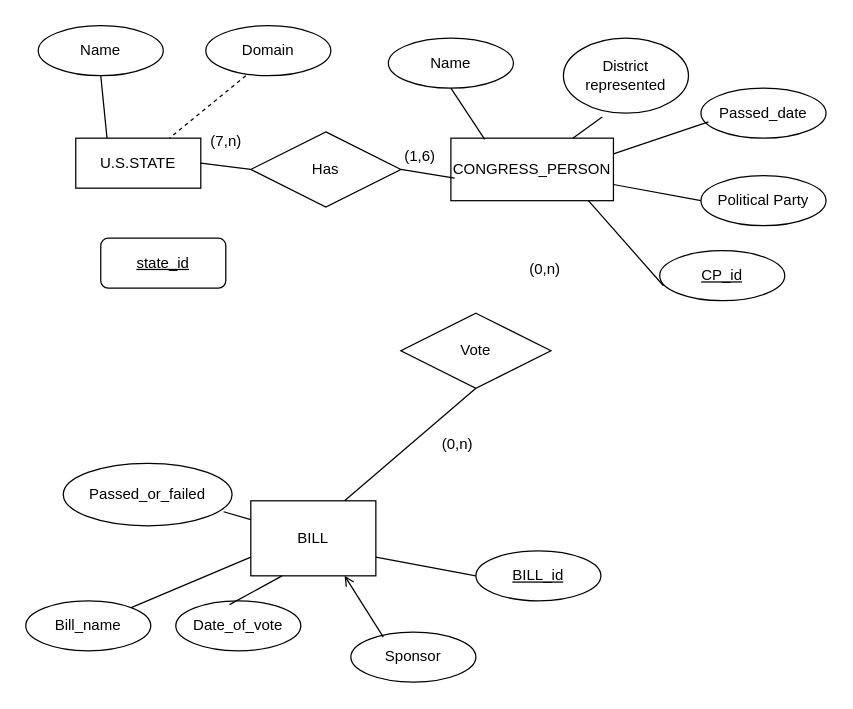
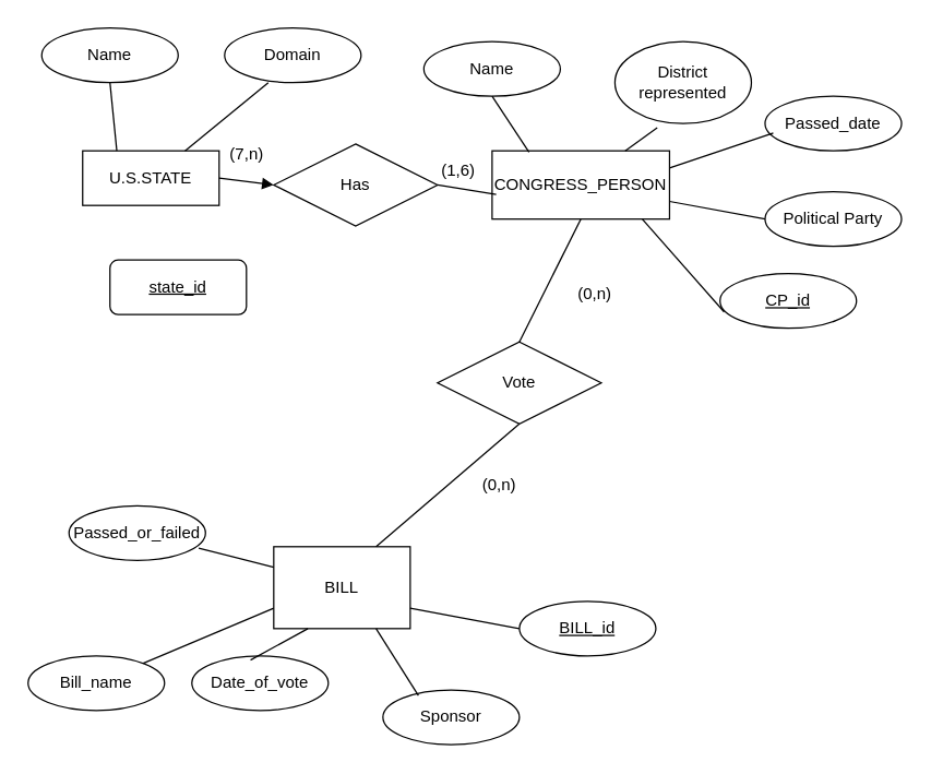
- <mxCell id="7" value="" style="endArrow=none;html=1;rounded=0;exitX=0.32;exitY=1;exitDx=0;exitDy=0;exitPerimeter=0;entryX=0.75;entryY=0;entryDx=0;entryDy=0;dashed=1;" edge="1" parent="1" source="5" target="2"><mxGeometry relative="1" as="geometry"><mxPoint x="210" y="330" as="sourcePoint" /><mxPoint x="370" y="330" as="targetPoint" /></mxGeometry></mxCell>
+ <mxCell id="7" value="" style="endArrow=none;html=1;rounded=0;exitX=0.32;exitY=1;exitDx=0;exitDy=0;exitPerimeter=0;entryX=0.75;entryY=0;entryDx=0;entryDy=0;" edge="1" parent="1" source="5" target="2"><mxGeometry relative="1" as="geometry"><mxPoint x="210" y="330" as="sourcePoint" /><mxPoint x="370" y="330" as="targetPoint" /></mxGeometry></mxCell>
- <mxCell id="26" value="" style="endArrow=none;html=1;rounded=0;exitX=1;exitY=0.5;exitDx=0;exitDy=0;entryX=0;entryY=0.5;entryDx=0;entryDy=0;" edge="1" parent="1" source="2" target="25"><mxGeometry relative="1" as="geometry"><mxPoint x="280" y="330" as="sourcePoint" /><mxPoint x="440" y="330" as="targetPoint" /></mxGeometry></mxCell>
+ <mxCell id="26" value="" style="endArrow=block;html=1;rounded=0;exitX=1;exitY=0.5;exitDx=0;exitDy=0;entryX=0;entryY=0.5;entryDx=0;entryDy=0;" edge="1" parent="1" source="2" target="25"><mxGeometry relative="1" as="geometry"><mxPoint x="280" y="330" as="sourcePoint" /><mxPoint x="440" y="330" as="targetPoint" /></mxGeometry></mxCell>
+ <mxCell id="29" value="" style="endArrow=none;html=1;rounded=0;exitX=0.5;exitY=1;exitDx=0;exitDy=0;entryX=0.5;entryY=0;entryDx=0;entryDy=0;" edge="1" parent="1" source="3" target="28"><mxGeometry relative="1" as="geometry"><mxPoint x="330" y="145" as="sourcePoint" /><mxPoint x="373" y="152" as="targetPoint" /></mxGeometry></mxCell>
- <mxCell id="19" value="Passed_or_failed" style="ellipse;whiteSpace=wrap;html=1;align=center;" vertex="1" parent="1"><mxGeometry x="50" y="370" width="135" height="50" as="geometry" /></mxCell>
+ <mxCell id="19" value="Passed_or_failed" style="ellipse;whiteSpace=wrap;html=1;align=center;" vertex="1" parent="1"><mxGeometry x="50" y="370" width="100" height="40" as="geometry" /></mxCell>
- <mxCell id="24" value="" style="endArrow=open;html=1;rounded=0;entryX=0.75;entryY=1;entryDx=0;entryDy=0;exitX=0.26;exitY=0.1;exitDx=0;exitDy=0;exitPerimeter=0;" edge="1" parent="1" source="20" target="16"><mxGeometry relative="1" as="geometry"><mxPoint x="119" y="504" as="sourcePoint" /><mxPoint x="230" y="440" as="targetPoint" /></mxGeometry></mxCell>
+ <mxCell id="24" value="" style="endArrow=none;html=1;rounded=0;entryX=0.75;entryY=1;entryDx=0;entryDy=0;exitX=0.26;exitY=0.1;exitDx=0;exitDy=0;exitPerimeter=0;" edge="1" parent="1" source="20" target="16"><mxGeometry relative="1" as="geometry"><mxPoint x="119" y="504" as="sourcePoint" /><mxPoint x="230" y="440" as="targetPoint" /></mxGeometry></mxCell>
